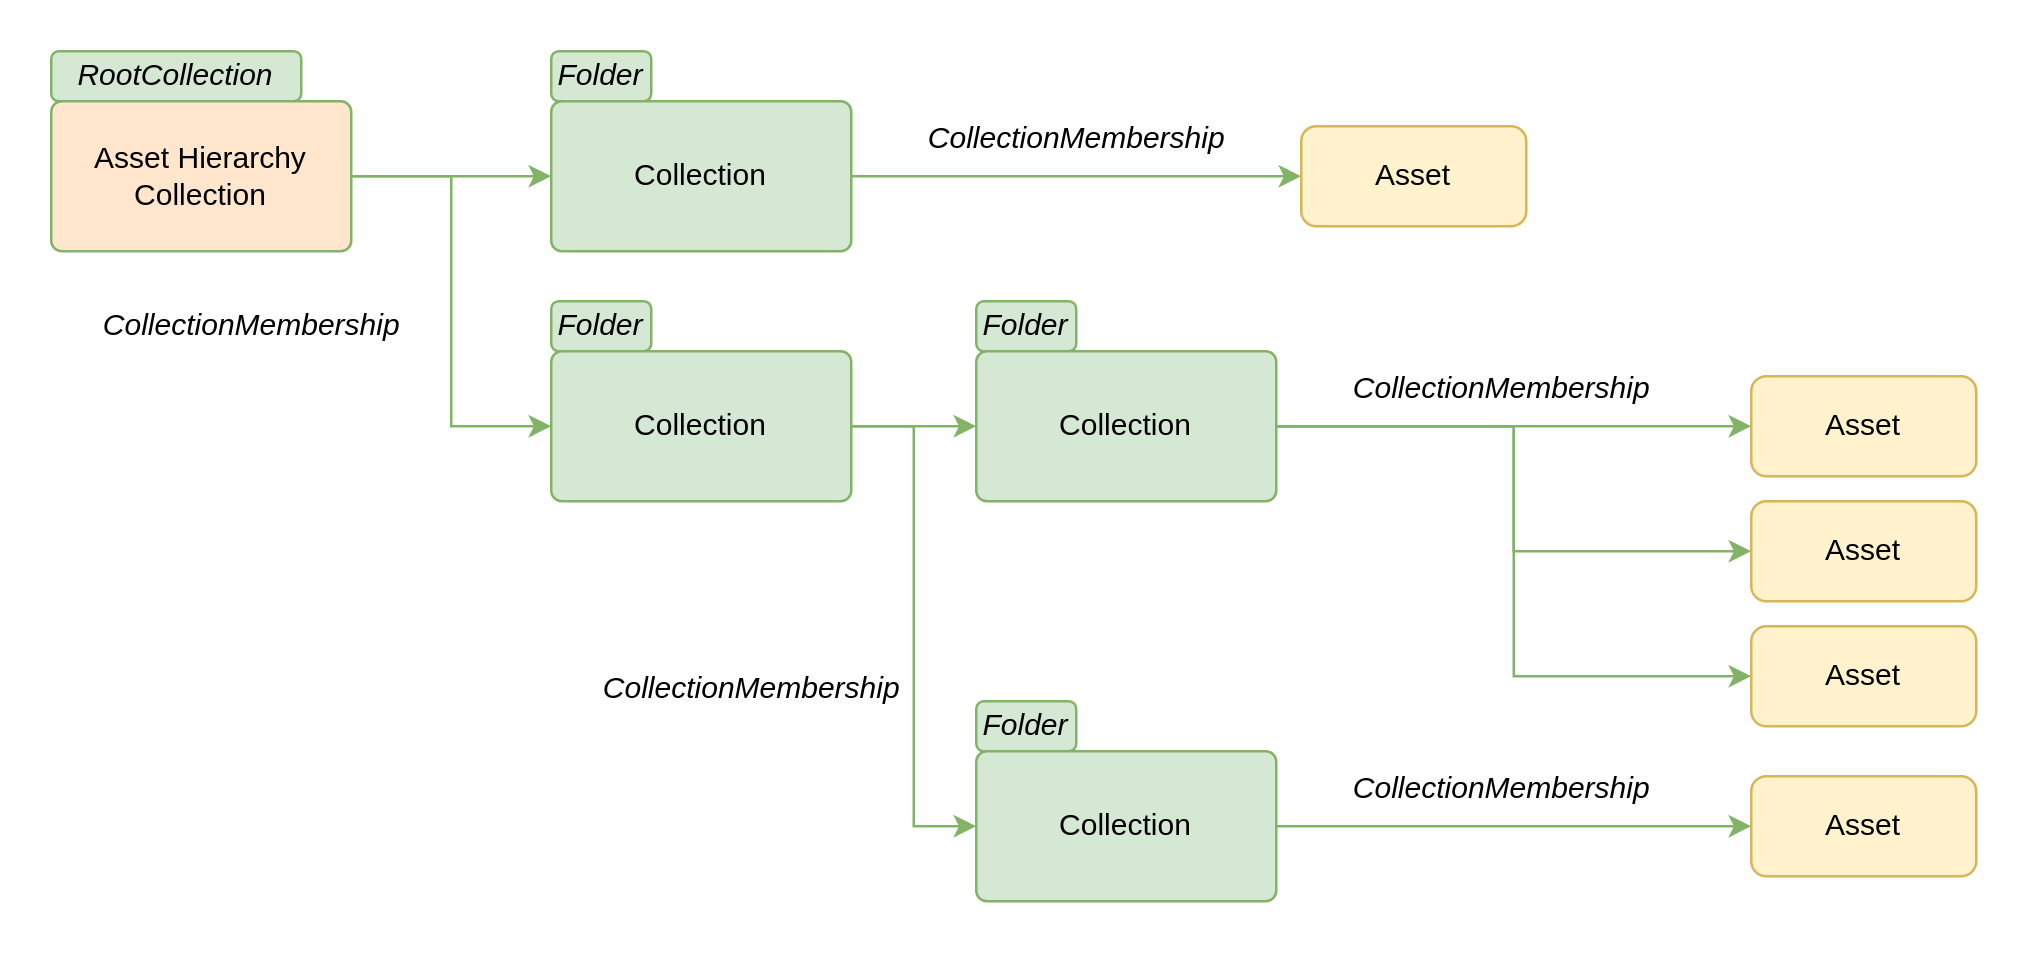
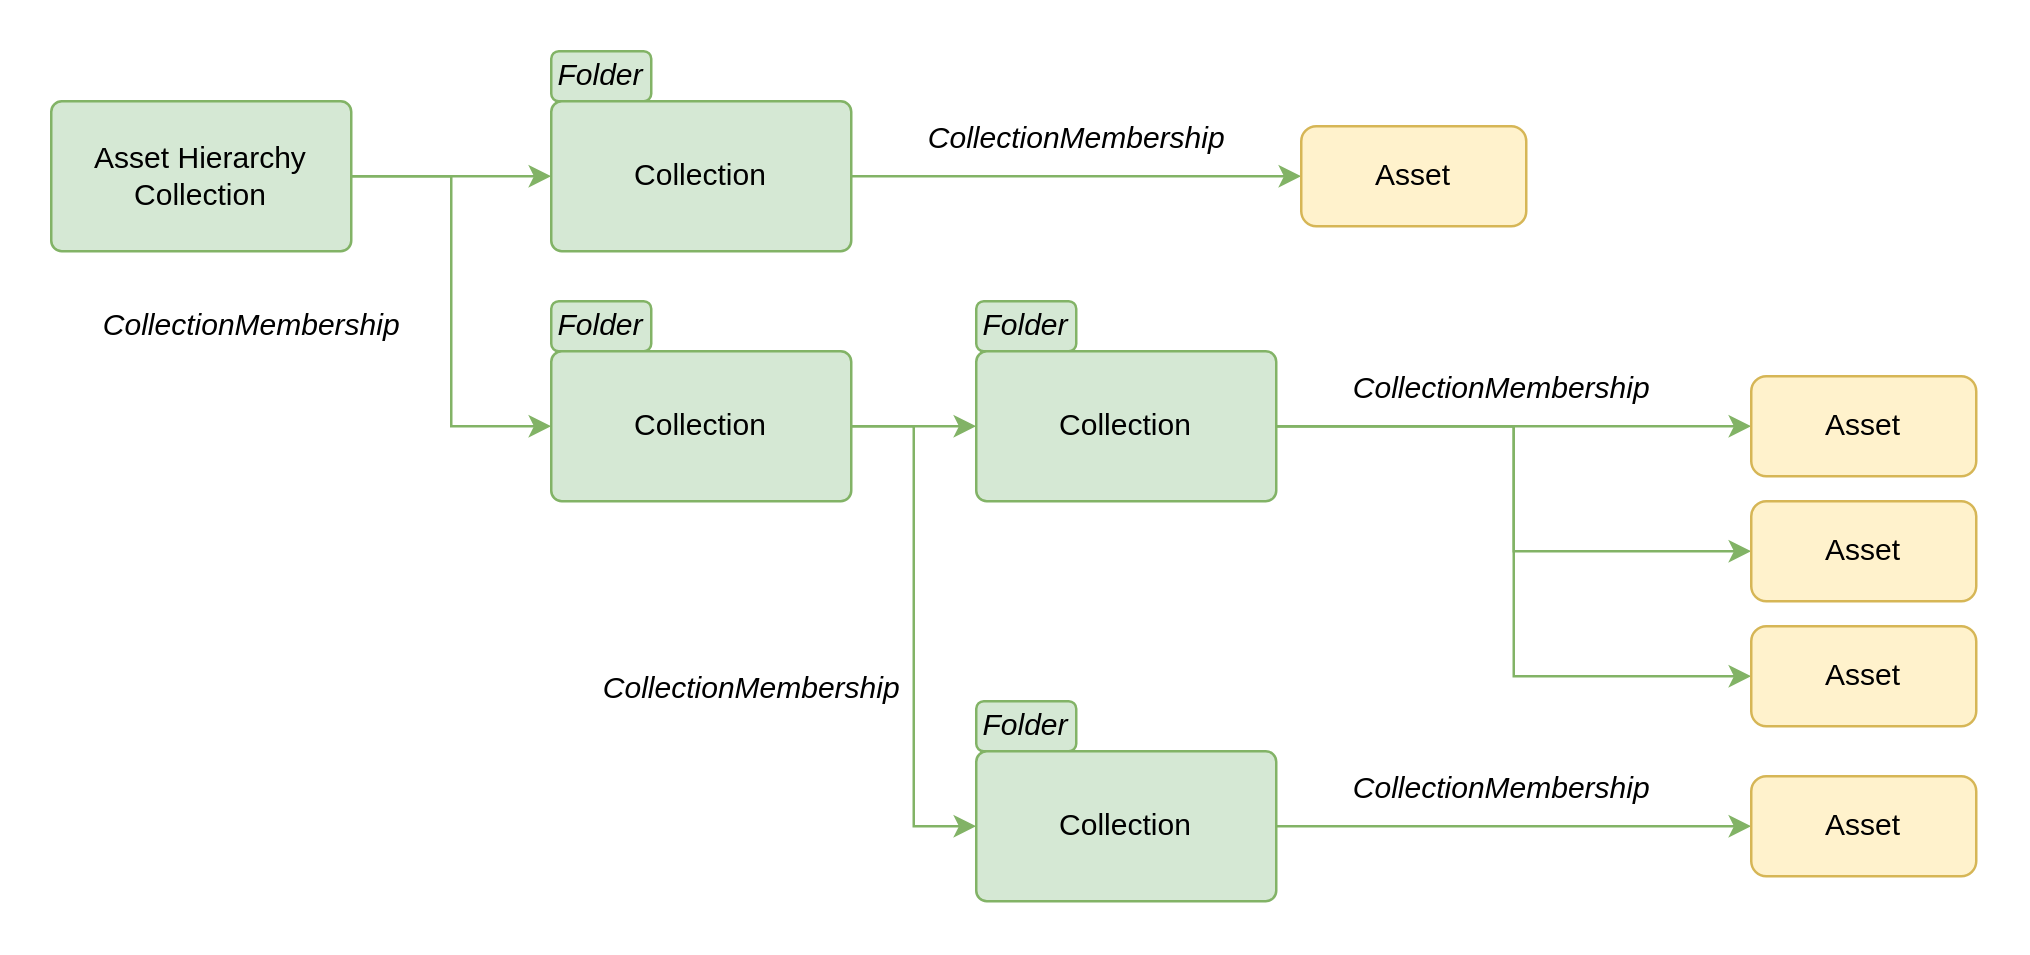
- <mxCell id="22" value="RootCollection" style="rounded=1;whiteSpace=wrap;html=1;fillColor=#d5e8d4;strokeColor=#82b366;fontStyle=2" vertex="1" parent="1"><mxGeometry x="20" y="20" width="100" height="20" as="geometry" /></mxCell>
- <mxCell id="25" value="Asset Hierarchy&lt;br&gt;Collection" style="rounded=1;whiteSpace=wrap;html=1;arcSize=7;fillColor=#ffe6cc;strokeColor=#82b366;" vertex="1" parent="1"><mxGeometry x="20" y="40" width="120" height="60" as="geometry" /></mxCell>
+ <mxCell id="25" value="Asset Hierarchy&lt;br&gt;Collection" style="rounded=1;whiteSpace=wrap;html=1;arcSize=7;fillColor=#d5e8d4;strokeColor=#82b366;" vertex="1" parent="1"><mxGeometry x="20" y="40" width="120" height="60" as="geometry" /></mxCell>
